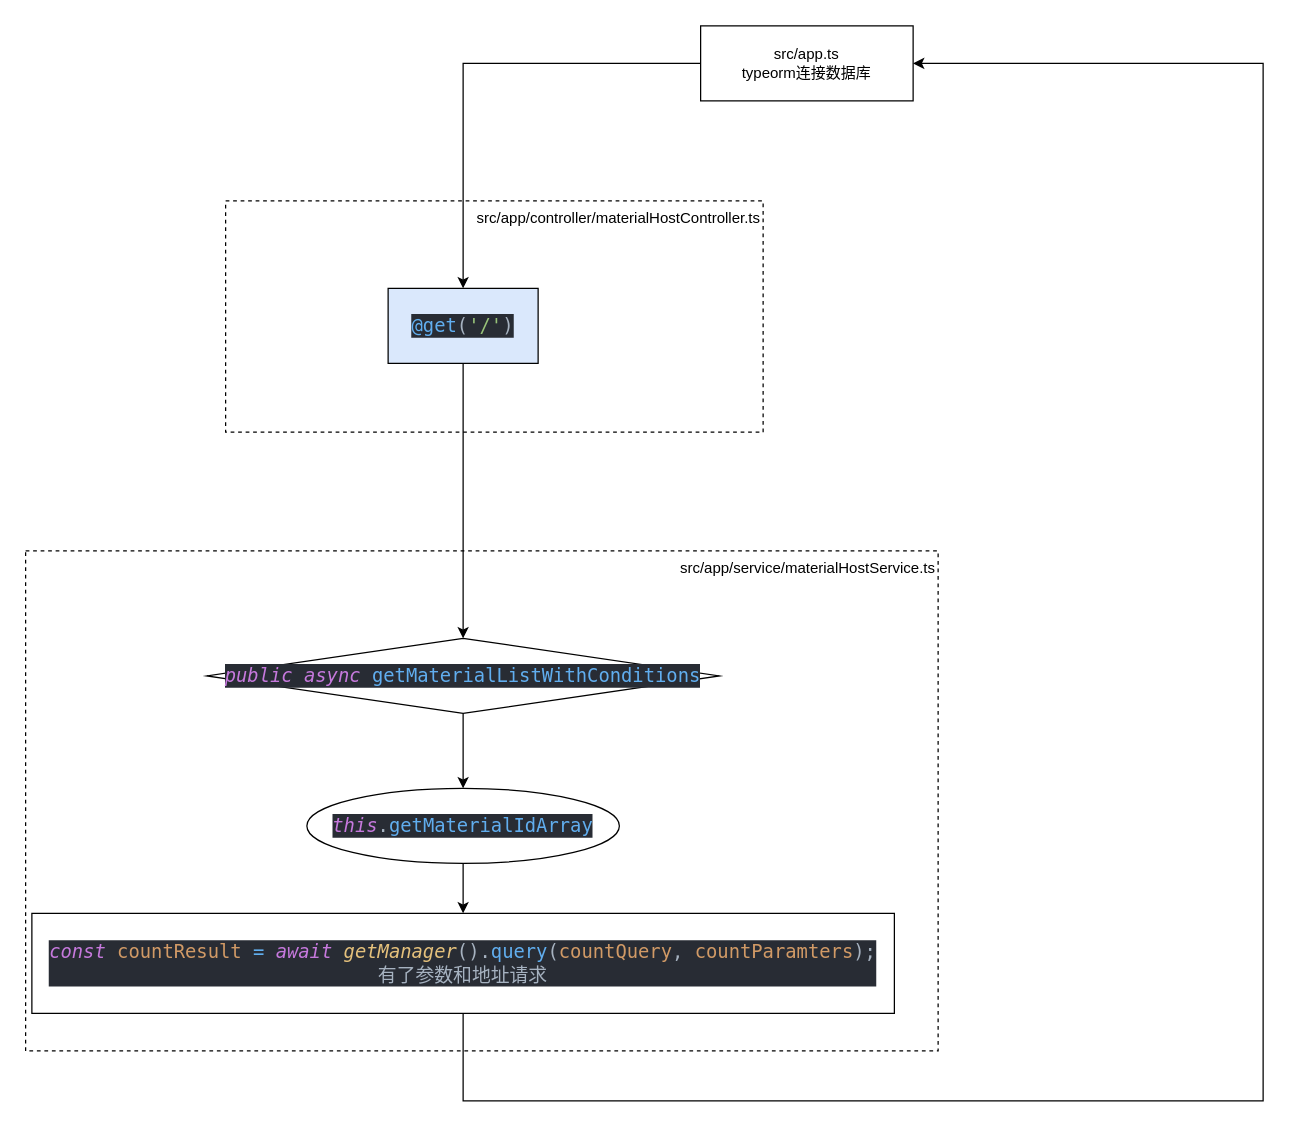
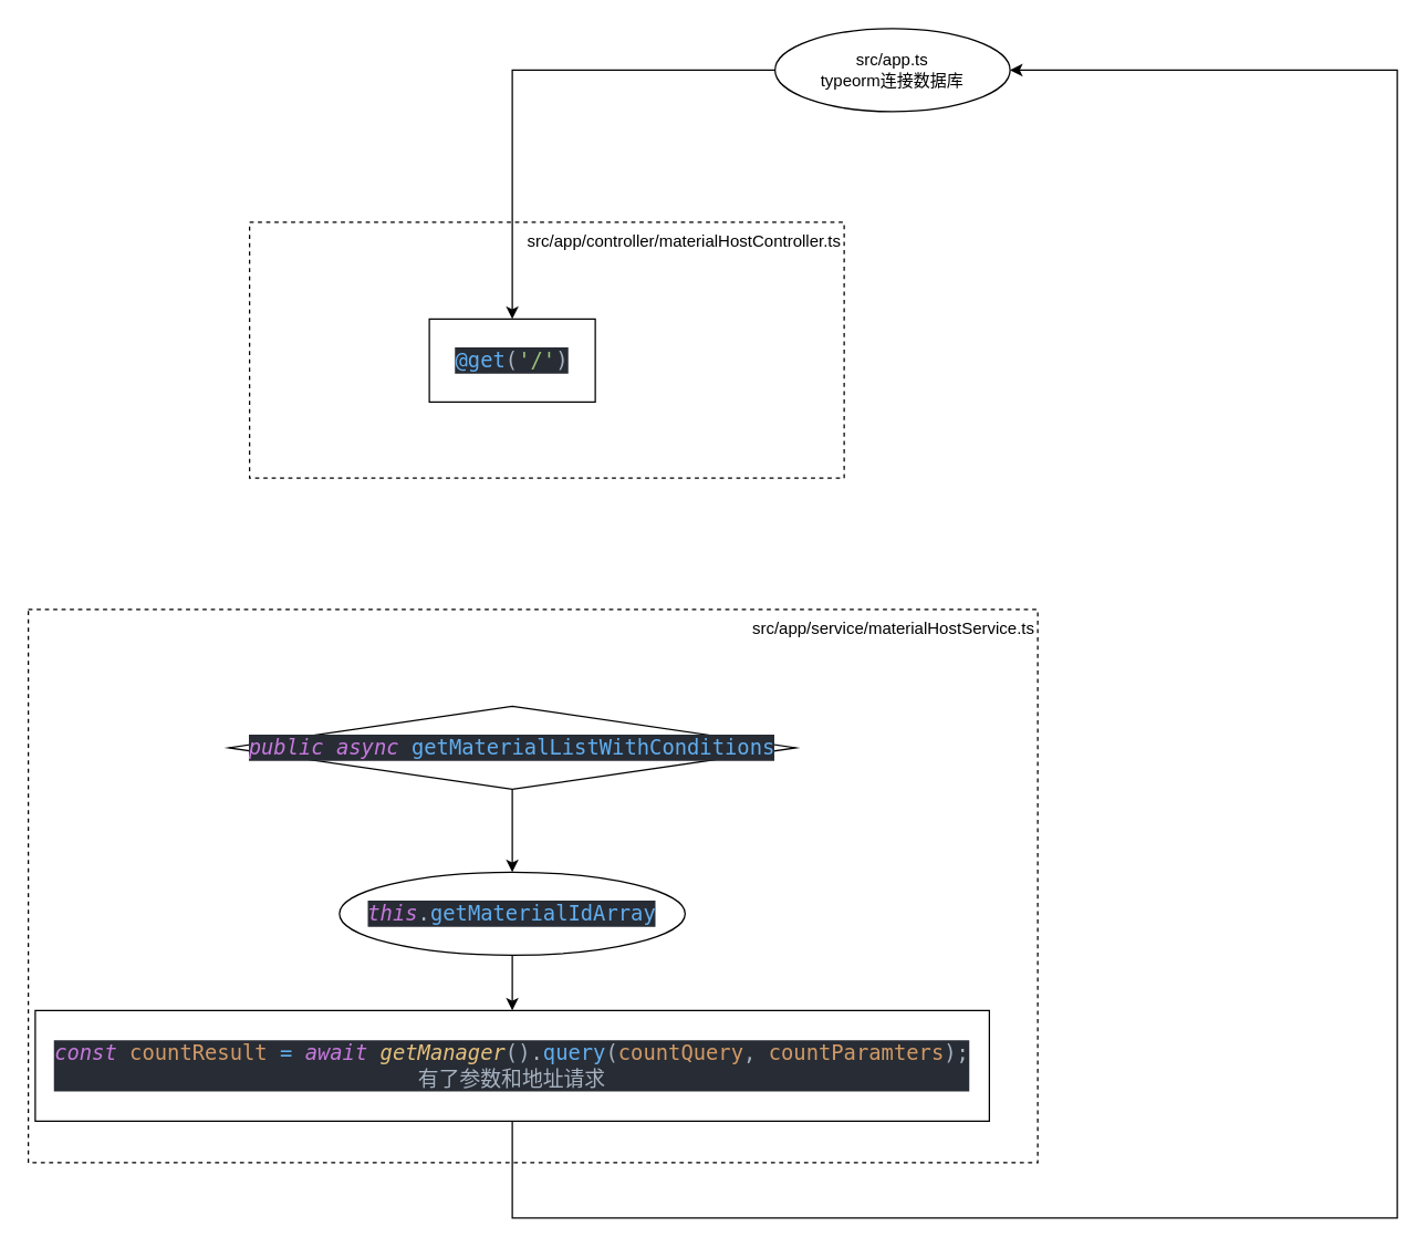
- <mxCell id="5" value="src/app.ts&lt;br&gt;typeorm连接数据库" style="rounded=0;whiteSpace=wrap;html=1;" vertex="1" parent="1"><mxGeometry x="560" y="20" width="170" height="60" as="geometry" /></mxCell>
+ <mxCell id="5" value="src/app.ts&lt;br&gt;typeorm连接数据库" style="ellipse;whiteSpace=wrap;html=1;" vertex="1" parent="1"><mxGeometry x="560" y="20" width="170" height="60" as="geometry" /></mxCell>
- <mxCell id="7" value="&lt;pre style=&quot;background-color: #282c34 ; color: #abb2bf ; font-family: &amp;#34;menlo&amp;#34; , monospace ; font-size: 11.3pt&quot;&gt;&lt;span style=&quot;color: #61aeef&quot;&gt;@get&lt;/span&gt;&lt;span style=&quot;color: #a6b2c0&quot;&gt;(&lt;/span&gt;&lt;span style=&quot;color: #98c379&quot;&gt;'/'&lt;/span&gt;&lt;span style=&quot;color: #a6b2c0&quot;&gt;)&lt;/span&gt;&lt;/pre&gt;" style="whiteSpace=wrap;html=1;fillColor=#dae8fc;" vertex="1" parent="1"><mxGeometry x="310" y="230" width="120" height="60" as="geometry" /></mxCell>
+ <mxCell id="7" value="&lt;pre style=&quot;background-color: #282c34 ; color: #abb2bf ; font-family: &amp;#34;menlo&amp;#34; , monospace ; font-size: 11.3pt&quot;&gt;&lt;span style=&quot;color: #61aeef&quot;&gt;@get&lt;/span&gt;&lt;span style=&quot;color: #a6b2c0&quot;&gt;(&lt;/span&gt;&lt;span style=&quot;color: #98c379&quot;&gt;'/'&lt;/span&gt;&lt;span style=&quot;color: #a6b2c0&quot;&gt;)&lt;/span&gt;&lt;/pre&gt;" style="whiteSpace=wrap;html=1;" vertex="1" parent="1"><mxGeometry x="310" y="230" width="120" height="60" as="geometry" /></mxCell>
- <mxCell id="6" style="edgeStyle=orthogonalEdgeStyle;rounded=0;orthogonalLoop=1;jettySize=auto;html=1;" edge="1" parent="1" source="7" target="9"><mxGeometry relative="1" as="geometry" /></mxCell>
